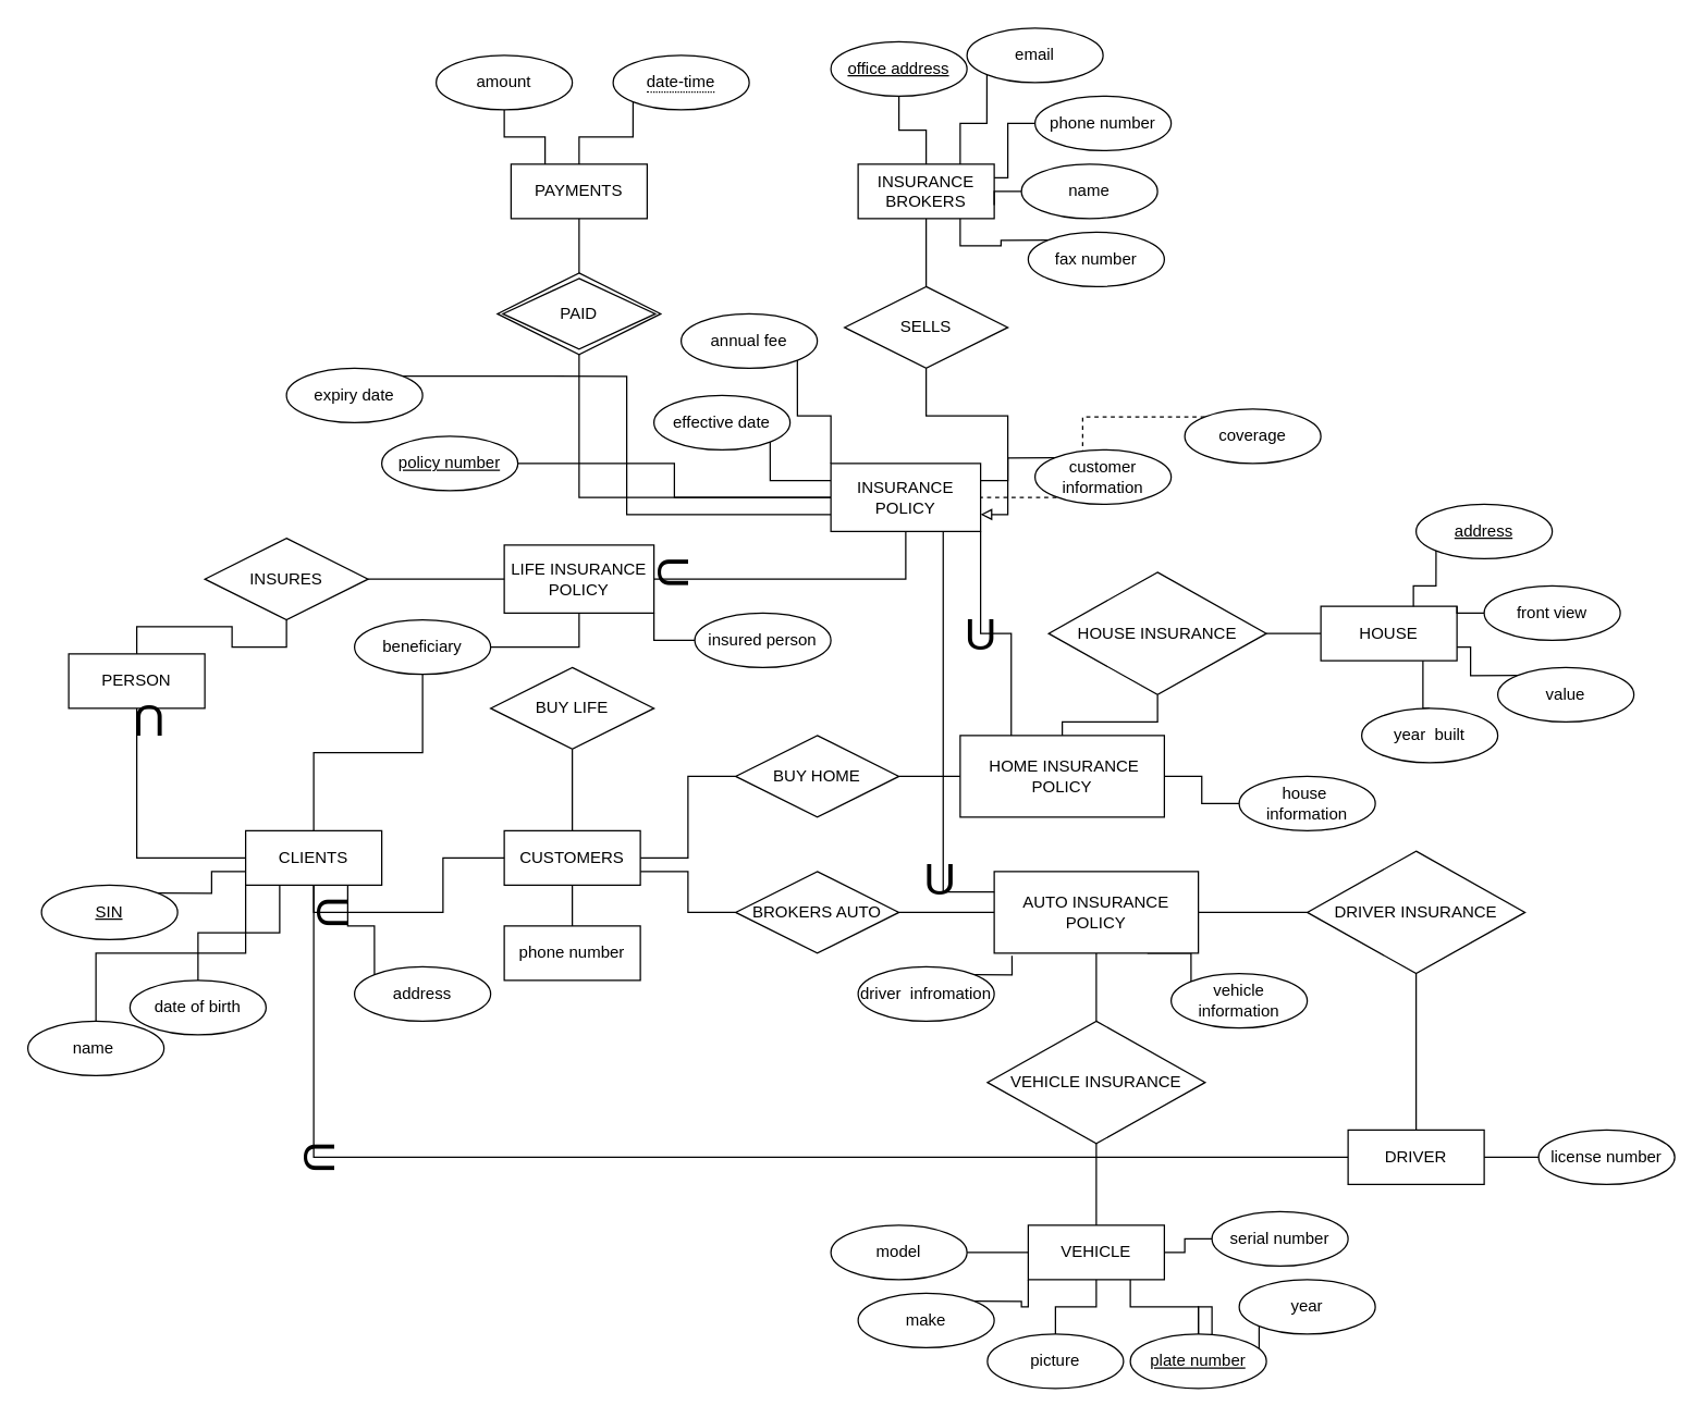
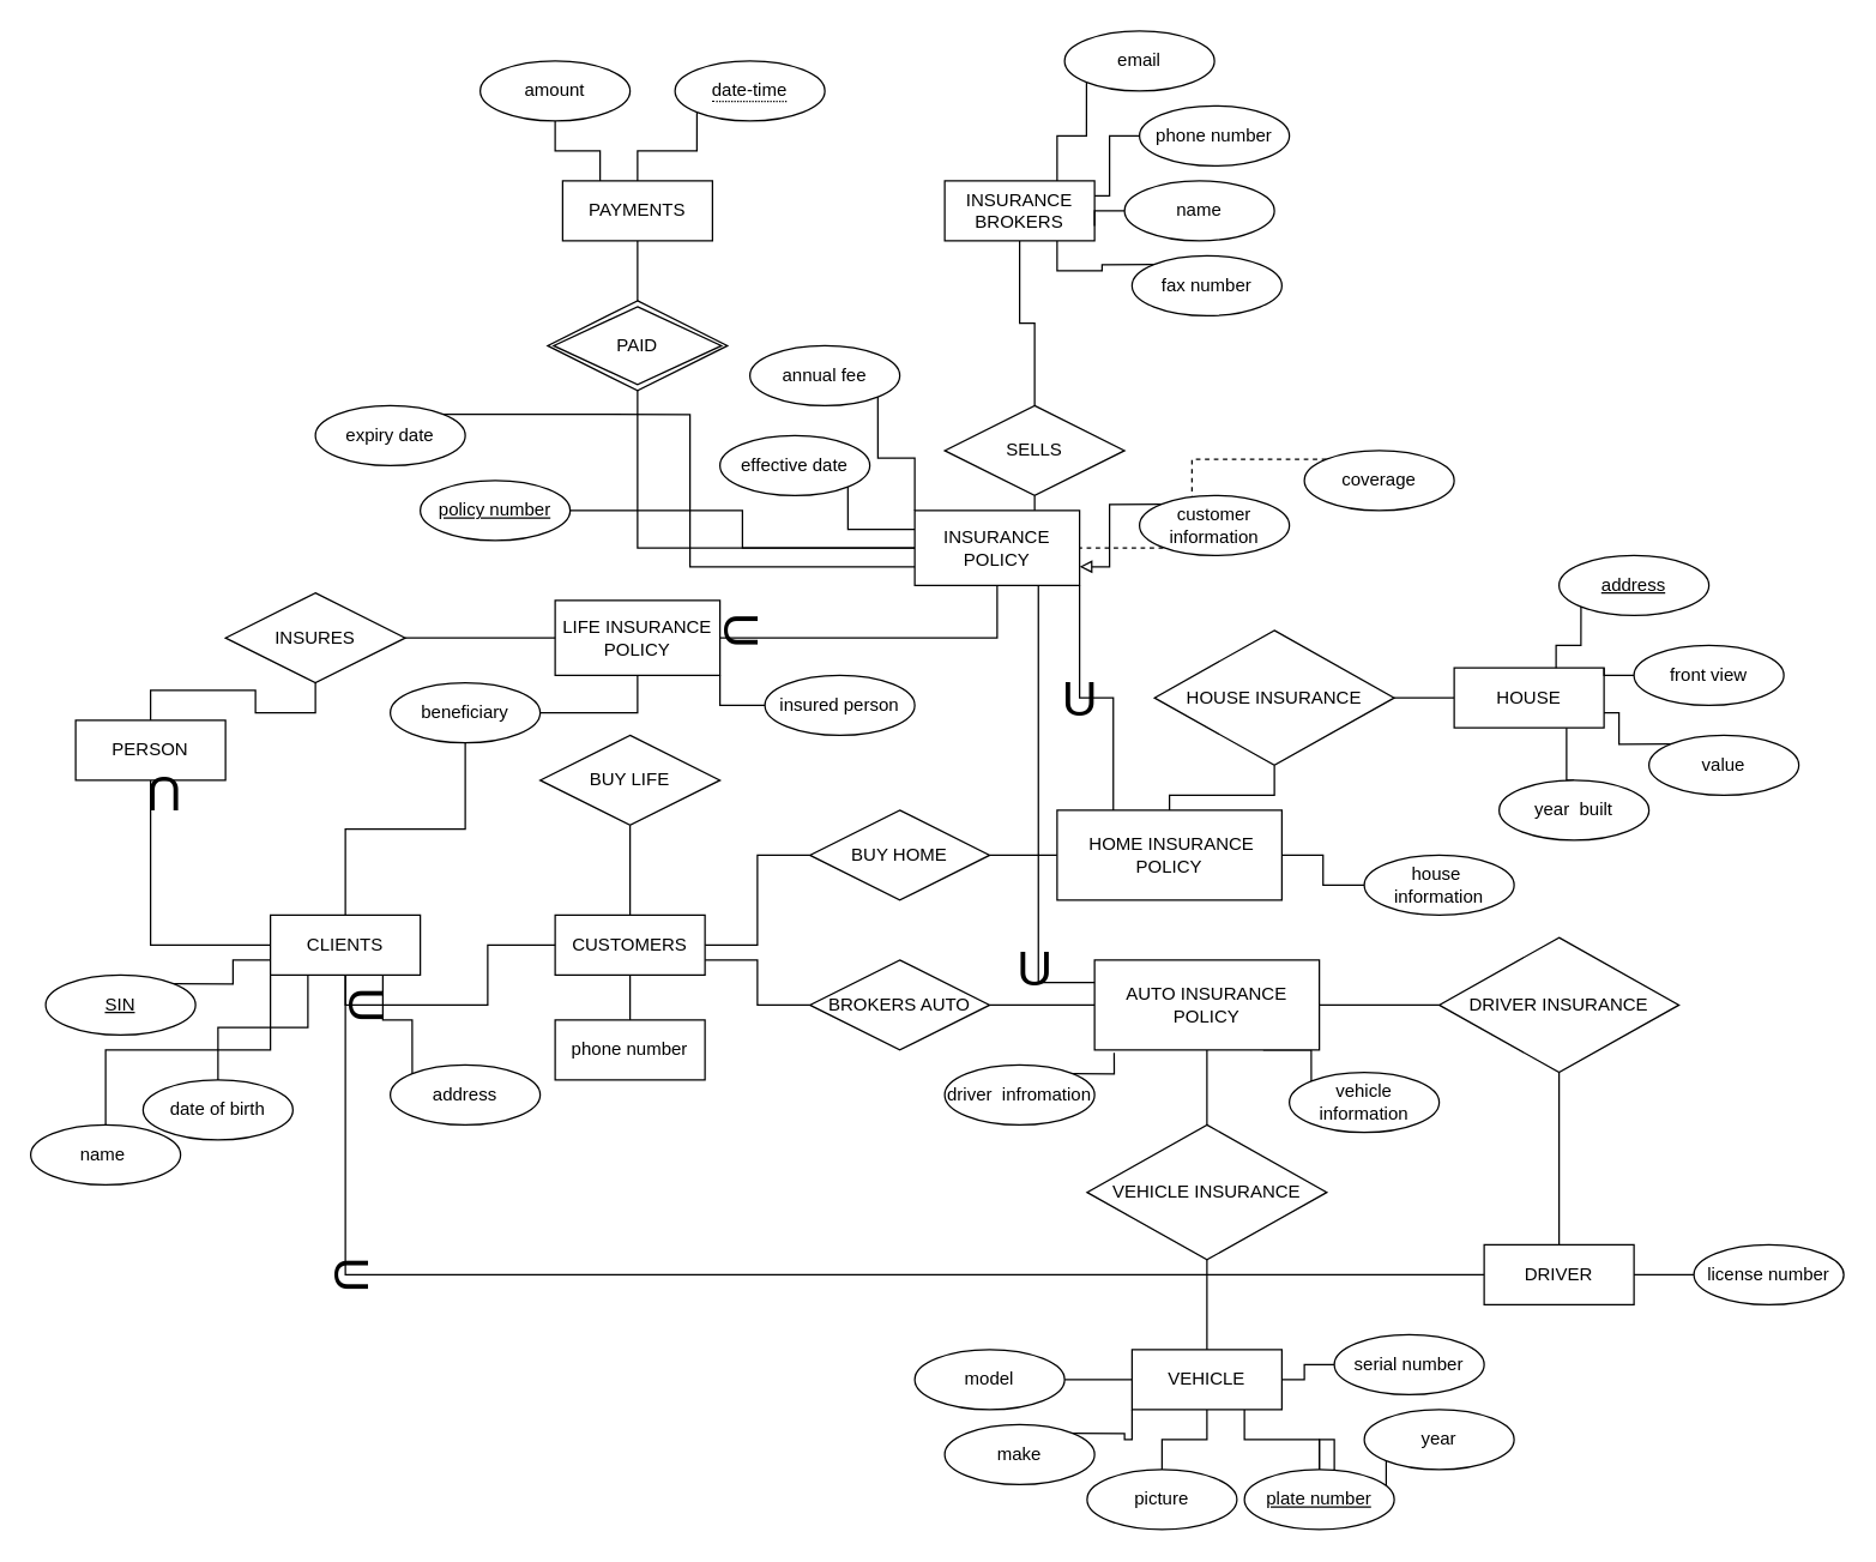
- <mxCell id="93" value="office address" style="ellipse;whiteSpace=wrap;html=1;align=center;fontStyle=4;" vertex="1" parent="1"><mxGeometry x="610" y="30" width="100" height="40" as="geometry" /></mxCell>
- <mxCell id="92" value="" style="edgeStyle=orthogonalEdgeStyle;rounded=0;orthogonalLoop=1;jettySize=auto;html=1;endArrow=none;endFill=0;" edge="1" parent="1" source="93" target="37"><mxGeometry relative="1" as="geometry" /></mxCell>
- <mxCell id="2" value="SELLS" style="shape=rhombus;perimeter=rhombusPerimeter;whiteSpace=wrap;html=1;align=center;" vertex="1" parent="1"><mxGeometry x="620" y="210" width="120" height="60" as="geometry" /></mxCell>
+ <mxCell id="2" value="SELLS" style="shape=rhombus;perimeter=rhombusPerimeter;whiteSpace=wrap;html=1;align=center;" vertex="1" parent="1"><mxGeometry x="630" y="270" width="120" height="60" as="geometry" /></mxCell>
